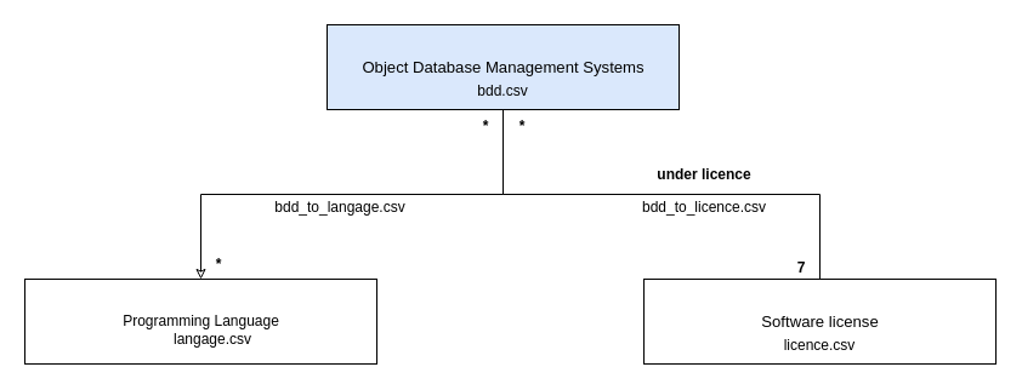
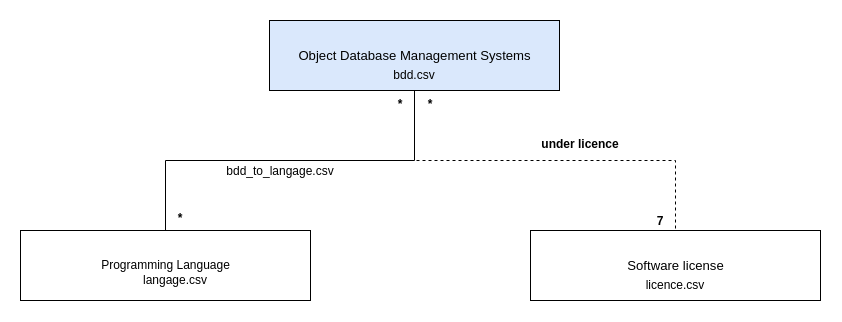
- <mxCell id="2" style="edgeStyle=orthogonalEdgeStyle;rounded=0;orthogonalLoop=1;jettySize=auto;html=1;exitX=0.5;exitY=1;exitDx=0;exitDy=0;endArrow=none;endFill=0;" edge="1" parent="1" source="4" target="6"><mxGeometry relative="1" as="geometry" /></mxCell>
+ <mxCell id="2" style="edgeStyle=orthogonalEdgeStyle;rounded=0;orthogonalLoop=1;jettySize=auto;html=1;exitX=0.5;exitY=1;exitDx=0;exitDy=0;endArrow=none;endFill=0;dashed=1;" edge="1" parent="1" source="4" target="6"><mxGeometry relative="1" as="geometry" /></mxCell>
- <mxCell id="16" value="bdd_to_licence.csv" style="text;html=1;strokeColor=none;fillColor=none;align=center;verticalAlign=middle;whiteSpace=wrap;rounded=0;" vertex="1" parent="1"><mxGeometry x="500" y="156" width="160" height="30" as="geometry" /></mxCell>
- <mxCell id="3" style="edgeStyle=orthogonalEdgeStyle;rounded=0;orthogonalLoop=1;jettySize=auto;html=1;exitX=0.5;exitY=1;exitDx=0;exitDy=0;endArrow=classic;endFill=0;" edge="1" parent="1" source="4" target="5"><mxGeometry relative="1" as="geometry" /></mxCell>
+ <mxCell id="3" style="edgeStyle=orthogonalEdgeStyle;rounded=0;orthogonalLoop=1;jettySize=auto;html=1;exitX=0.5;exitY=1;exitDx=0;exitDy=0;endArrow=none;endFill=0;" edge="1" parent="1" source="4" target="5"><mxGeometry relative="1" as="geometry" /></mxCell>
